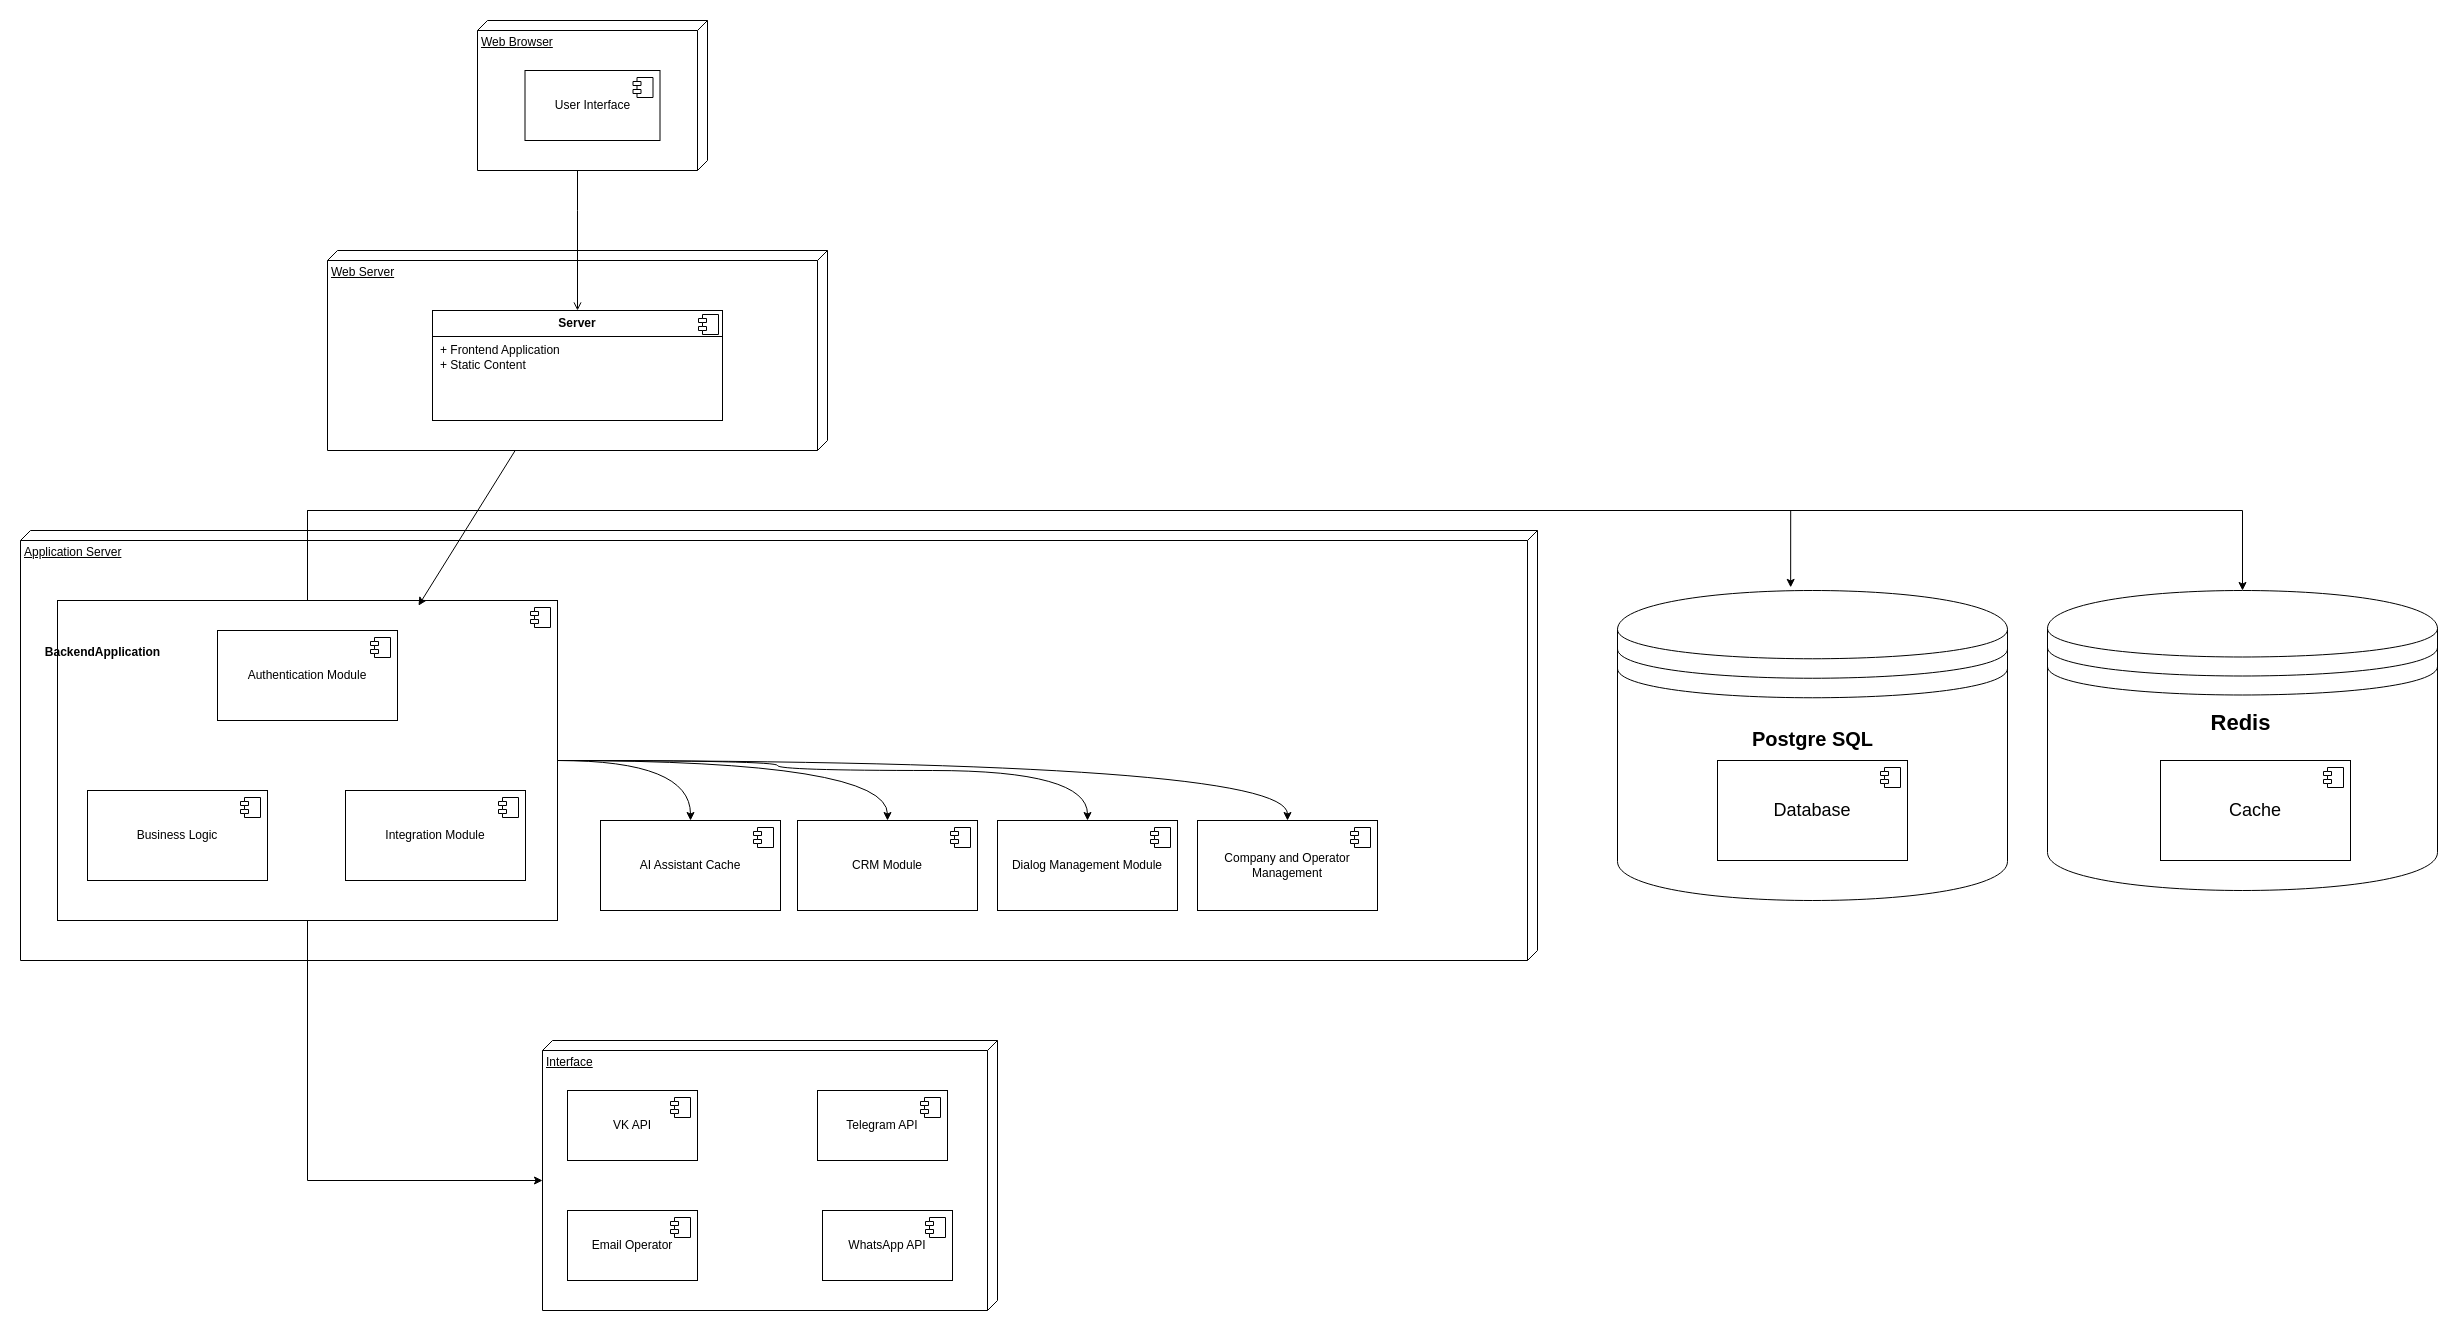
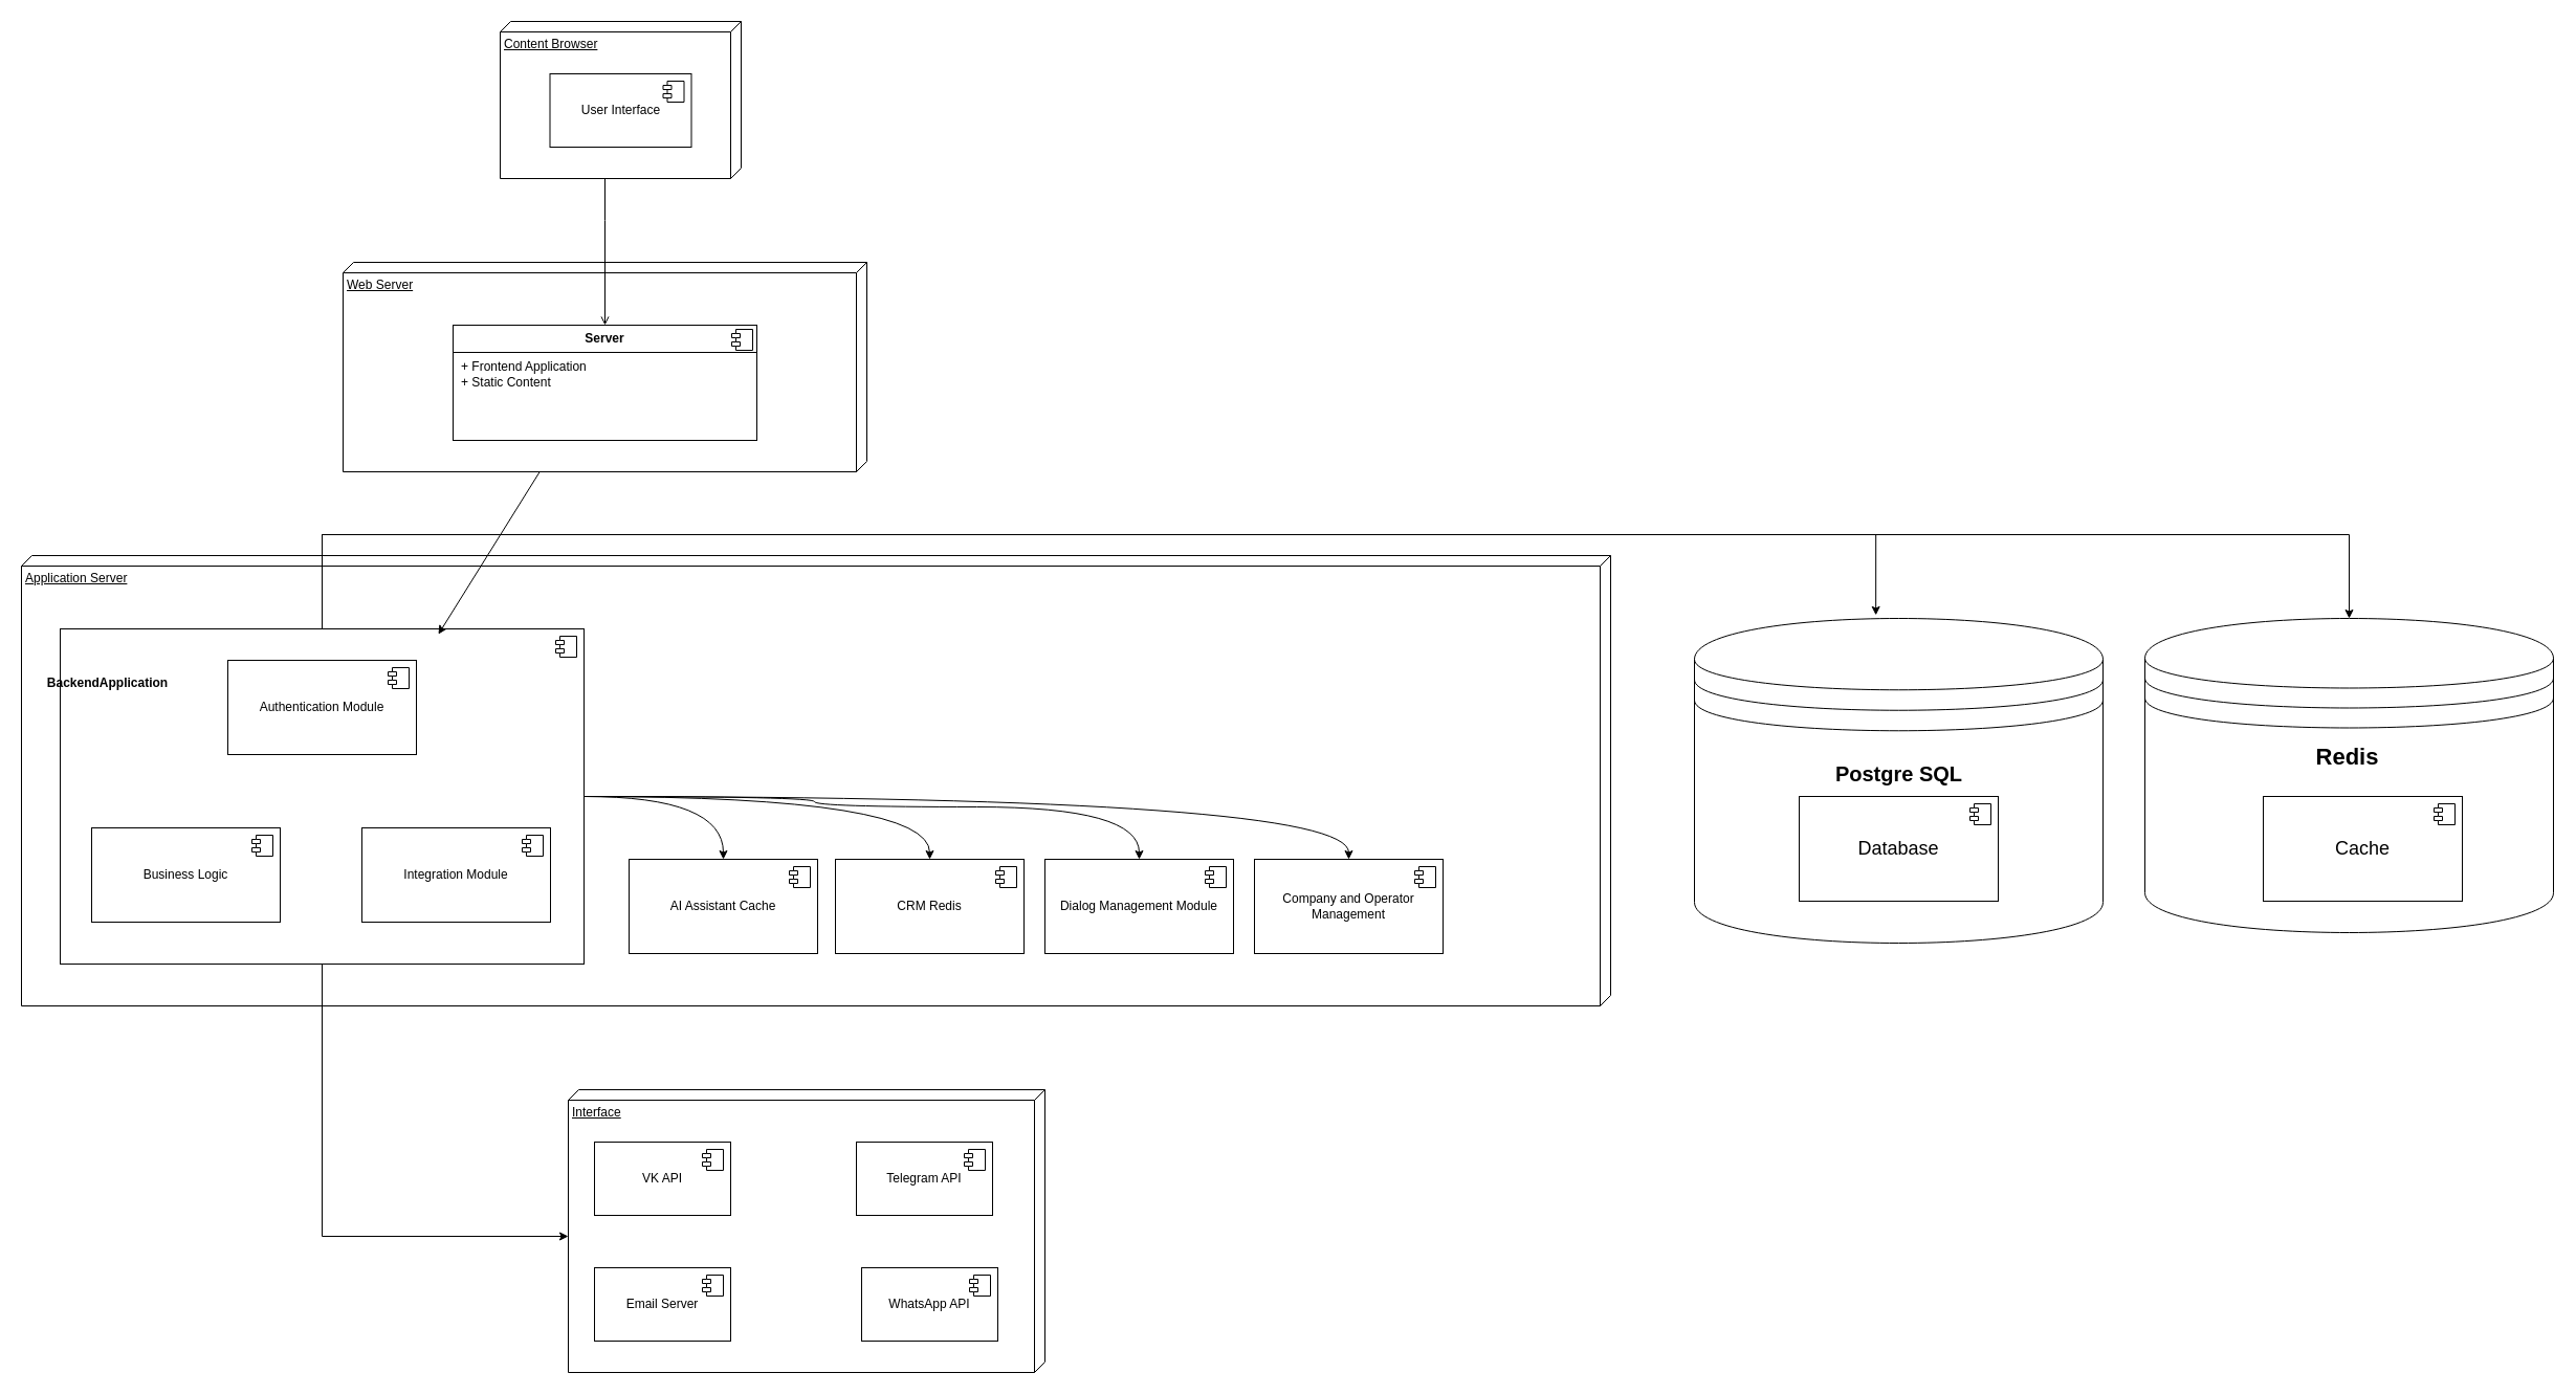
- <mxCell id="2" value="Web Browser&lt;div&gt;&lt;br&gt;&lt;/div&gt;" style="verticalAlign=top;align=left;spacingTop=8;spacingLeft=2;spacingRight=12;shape=cube;size=10;direction=south;fontStyle=4;html=1;whiteSpace=wrap;" vertex="1" parent="1"><mxGeometry x="477" y="20" width="230" height="150" as="geometry" /></mxCell>
+ <mxCell id="2" value="Content Browser&lt;div&gt;&lt;br&gt;&lt;/div&gt;" style="verticalAlign=top;align=left;spacingTop=8;spacingLeft=2;spacingRight=12;shape=cube;size=10;direction=south;fontStyle=4;html=1;whiteSpace=wrap;" vertex="1" parent="1"><mxGeometry x="477" y="20" width="230" height="150" as="geometry" /></mxCell>
- <mxCell id="24" value="CRM Module" style="html=1;dropTarget=0;whiteSpace=wrap;" vertex="1" parent="1"><mxGeometry x="797" y="820" width="180" height="90" as="geometry" /></mxCell>
+ <mxCell id="24" value="CRM Redis" style="html=1;dropTarget=0;whiteSpace=wrap;" vertex="1" parent="1"><mxGeometry x="797" y="820" width="180" height="90" as="geometry" /></mxCell>
- <mxCell id="47" value="Email Operator" style="html=1;dropTarget=0;whiteSpace=wrap;" vertex="1" parent="1"><mxGeometry x="567" y="1210" width="130" height="70" as="geometry" /></mxCell>
+ <mxCell id="47" value="Email Server" style="html=1;dropTarget=0;whiteSpace=wrap;" vertex="1" parent="1"><mxGeometry x="567" y="1210" width="130" height="70" as="geometry" /></mxCell>
